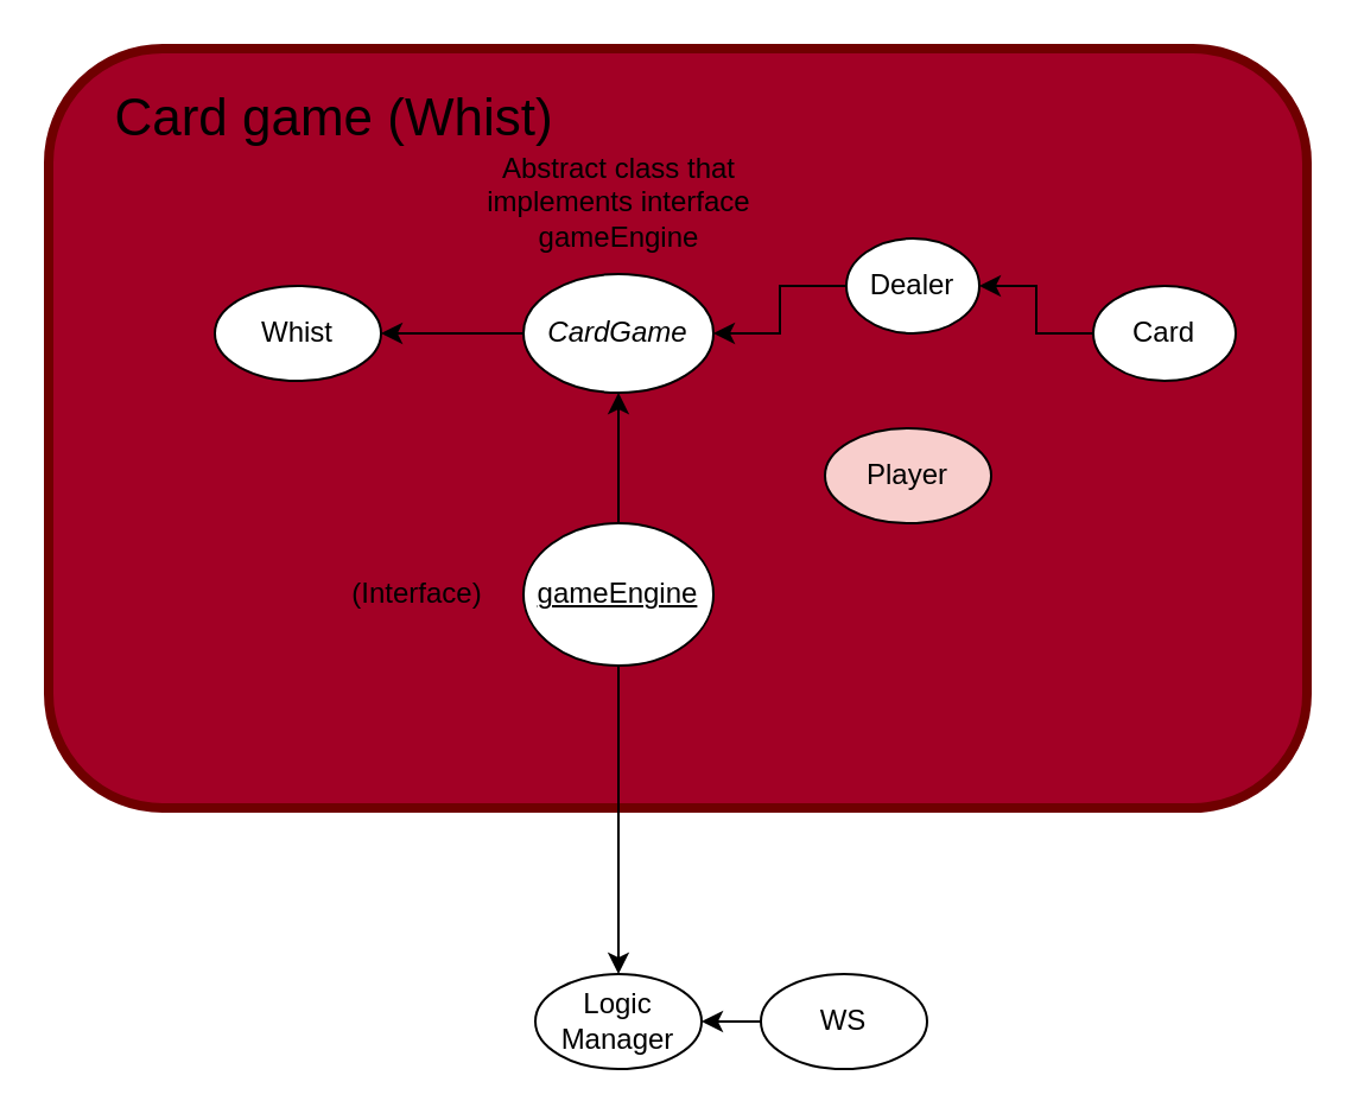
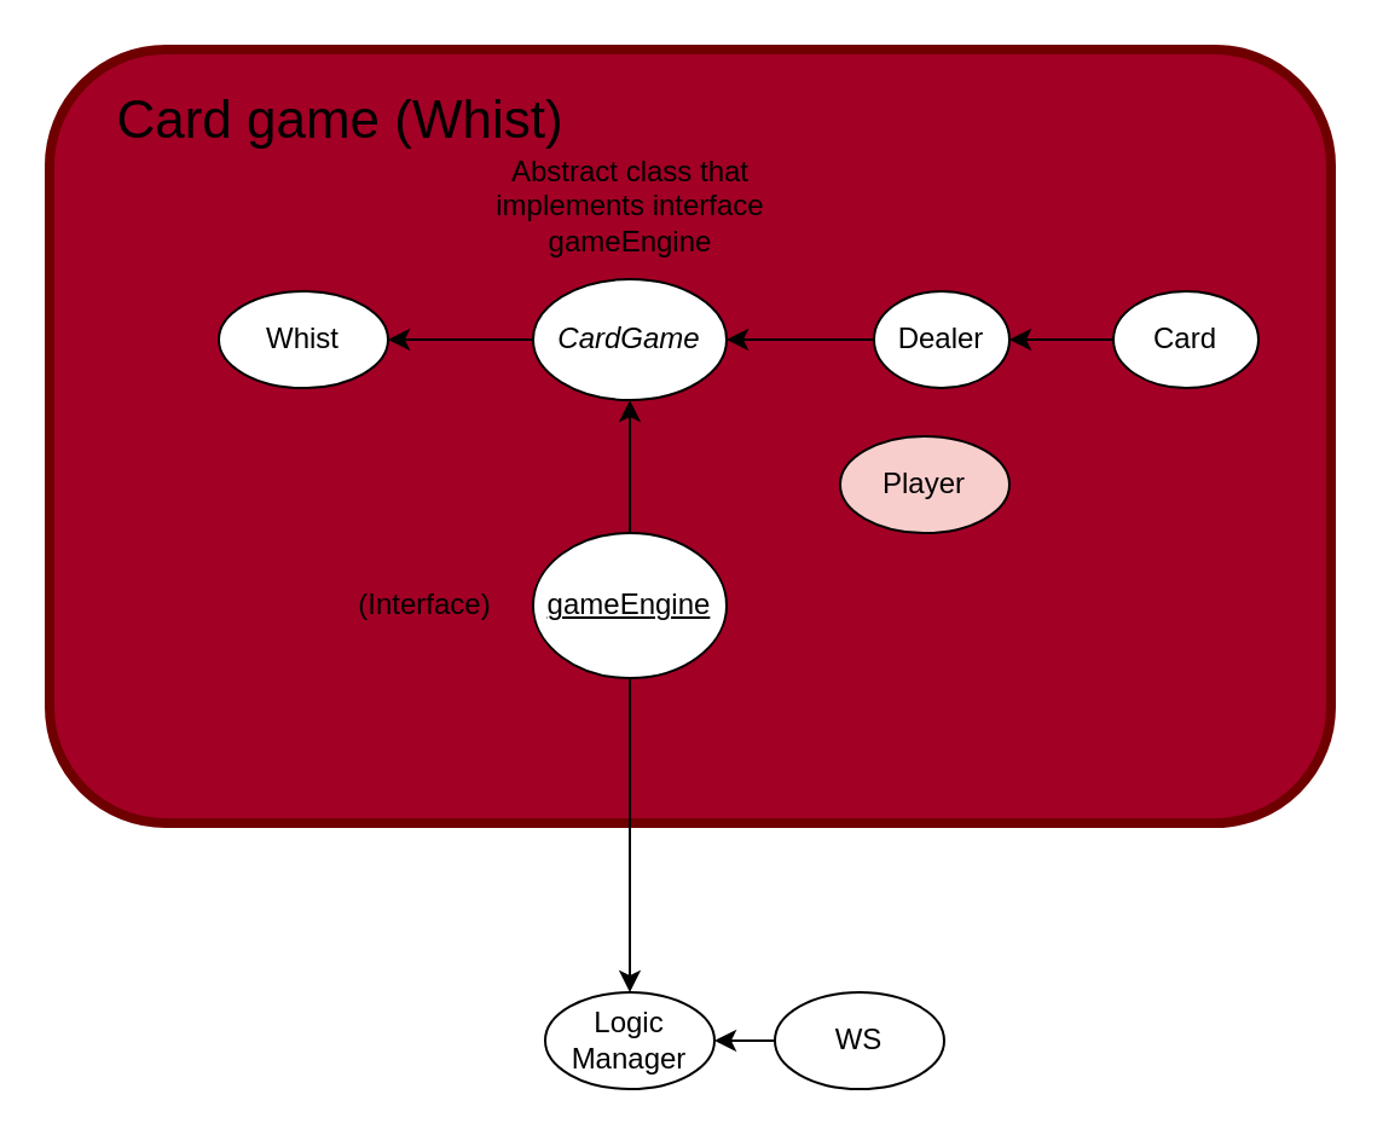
- <mxCell id="11" value="Dealer" style="ellipse;whiteSpace=wrap;html=1;" vertex="1" parent="1"><mxGeometry x="356" y="100" width="56" height="40" as="geometry" /></mxCell>
+ <mxCell id="11" value="Dealer" style="ellipse;whiteSpace=wrap;html=1;" vertex="1" parent="1"><mxGeometry x="361" y="120" width="56" height="40" as="geometry" /></mxCell>
